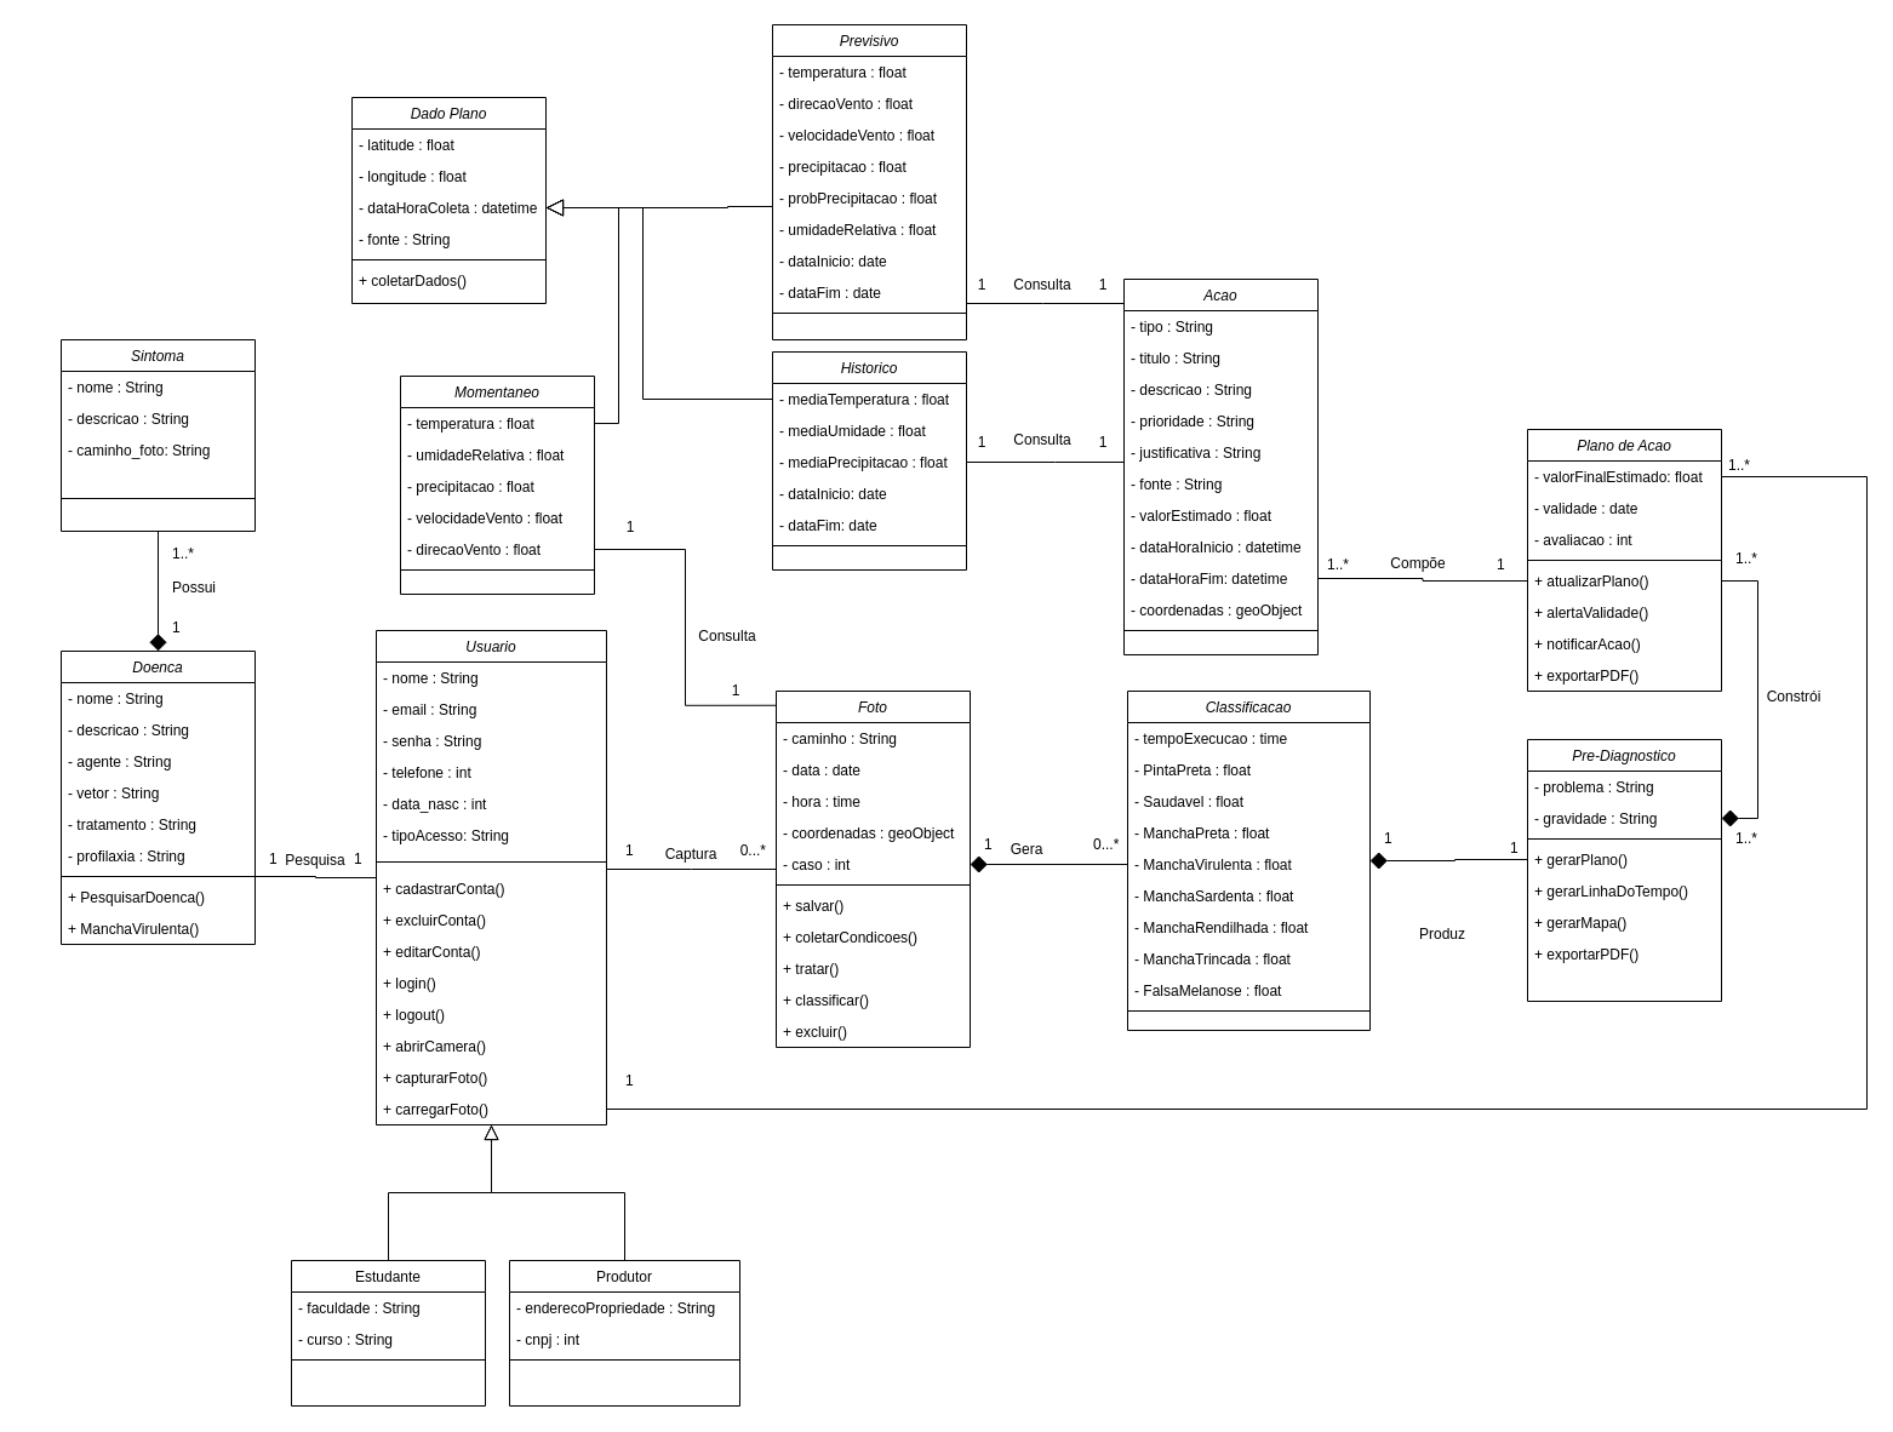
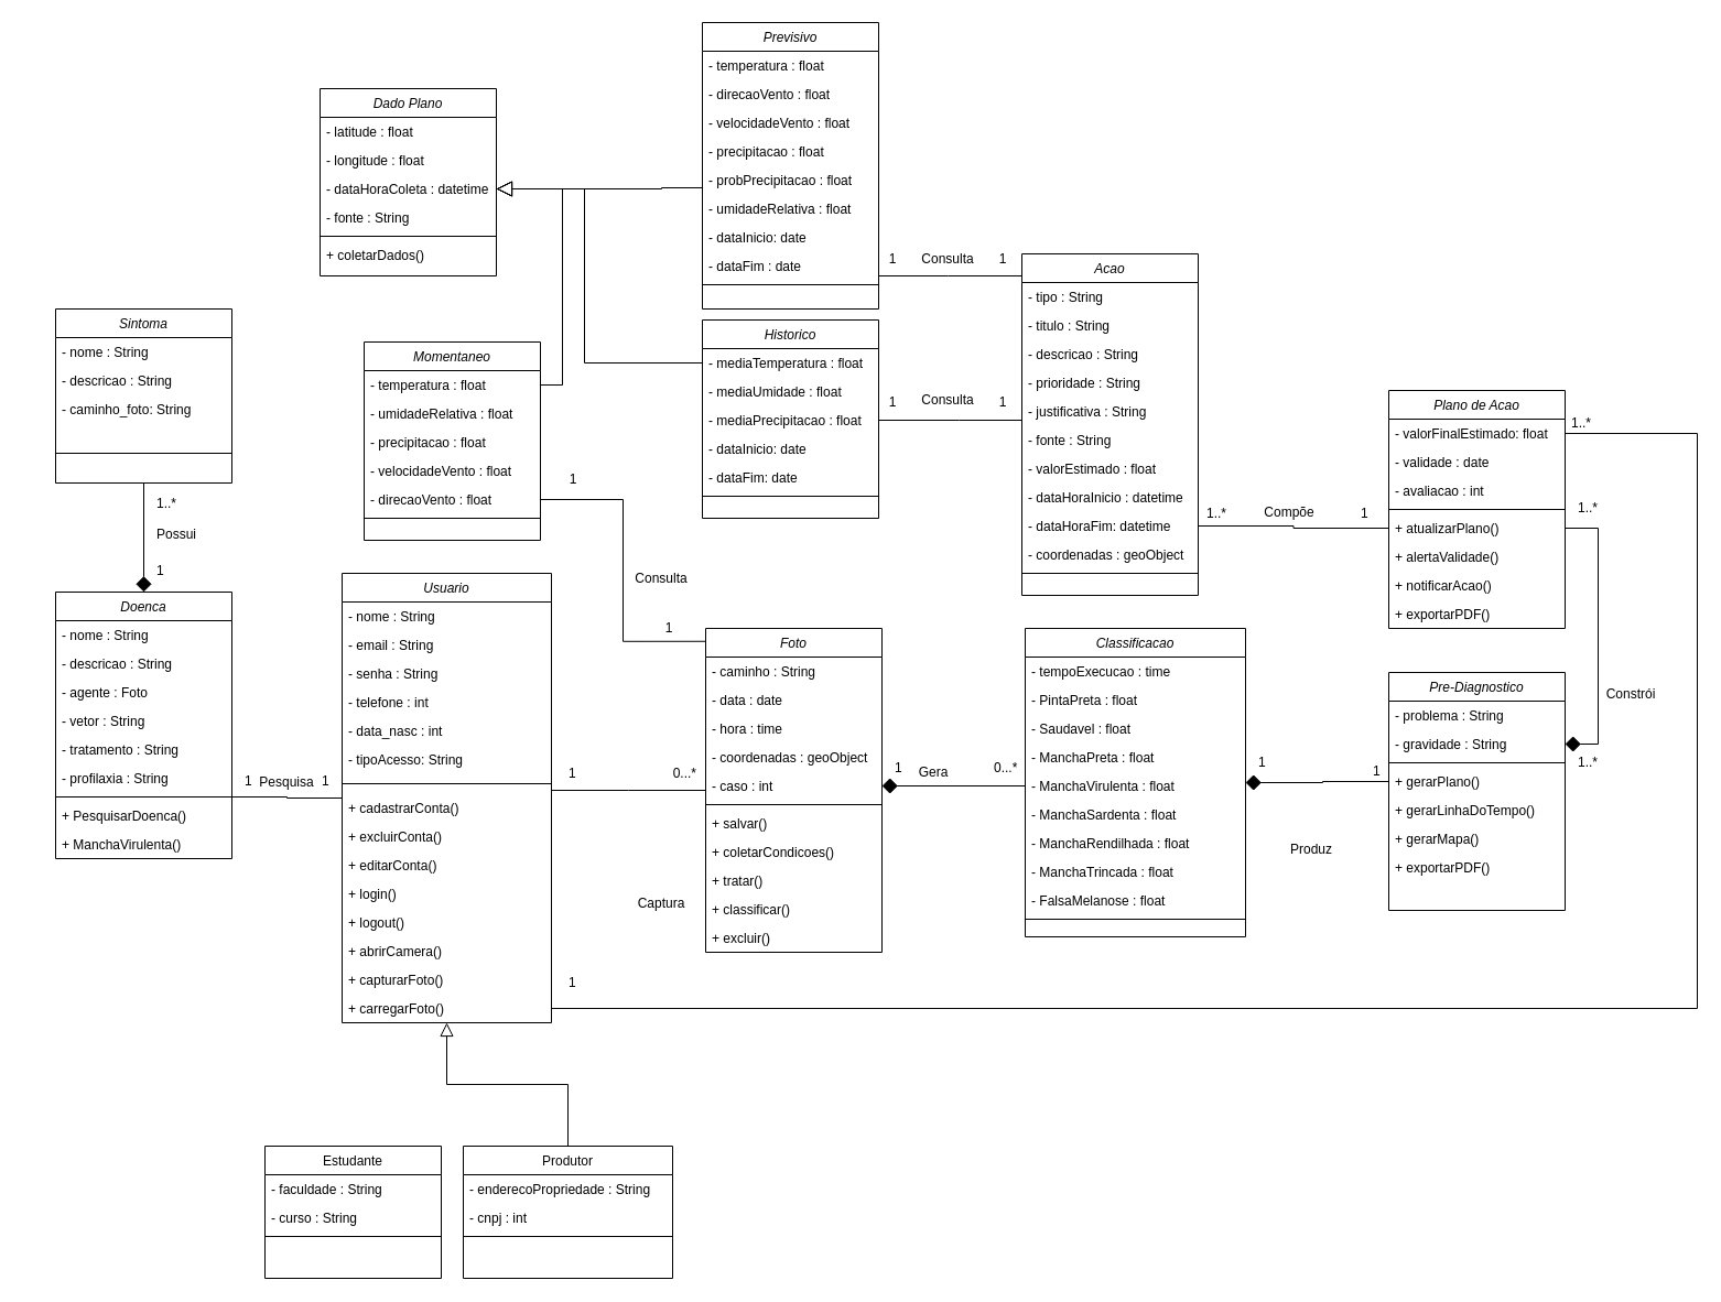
- <mxCell id="153" value="Constrói" style="text;html=1;whiteSpace=wrap;strokeColor=none;fillColor=none;align=center;verticalAlign=middle;rounded=0;" parent="1" vertex="1"><mxGeometry x="1450" y="560" width="60" height="30" as="geometry" /></mxCell>
+ <mxCell id="153" value="Constrói" style="text;html=1;whiteSpace=wrap;strokeColor=none;fillColor=none;align=center;verticalAlign=middle;rounded=0;" parent="1" vertex="1"><mxGeometry x="1450" y="615" width="60" height="30" as="geometry" /></mxCell>
- <mxCell id="69" value="- agente : String" style="text;align=left;verticalAlign=top;spacingLeft=4;spacingRight=4;overflow=hidden;rotatable=0;points=[[0,0.5],[1,0.5]];portConstraint=eastwest;" parent="66" vertex="1"><mxGeometry y="78" width="160" height="26" as="geometry" /></mxCell>
+ <mxCell id="69" value="- agente : Foto" style="text;align=left;verticalAlign=top;spacingLeft=4;spacingRight=4;overflow=hidden;rotatable=0;points=[[0,0.5],[1,0.5]];portConstraint=eastwest;" parent="66" vertex="1"><mxGeometry y="78" width="160" height="26" as="geometry" /></mxCell>
- <mxCell id="150" value="Captura" style="text;html=1;whiteSpace=wrap;strokeColor=none;fillColor=none;align=center;verticalAlign=middle;rounded=0;" parent="1" vertex="1"><mxGeometry x="540" y="690" width="60" height="30" as="geometry" /></mxCell>
+ <mxCell id="150" value="Captura" style="text;html=1;whiteSpace=wrap;strokeColor=none;fillColor=none;align=center;verticalAlign=middle;rounded=0;" parent="1" vertex="1"><mxGeometry x="570" y="805" width="60" height="30" as="geometry" /></mxCell>
- <mxCell id="6" value="" style="endArrow=block;endSize=10;endFill=0;shadow=0;strokeWidth=1;rounded=0;curved=0;edgeStyle=elbowEdgeStyle;elbow=vertical;" parent="1" source="2" target="79" edge="1"><mxGeometry width="160" relative="1" as="geometry"><mxPoint x="300" y="683" as="sourcePoint" /><mxPoint x="300" y="683" as="targetPoint" /></mxGeometry></mxCell>
